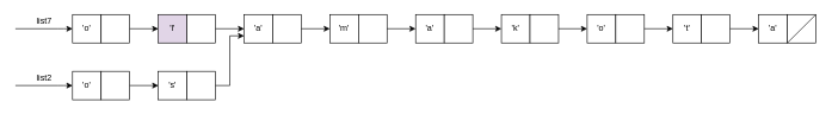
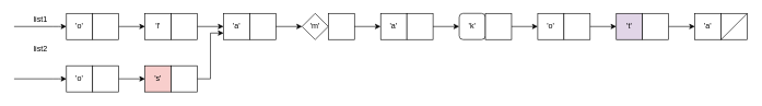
- <mxCell id="31" value="list7" style="text;html=1;align=center;verticalAlign=middle;resizable=0;points=[];autosize=1;" parent="1" vertex="1"><mxGeometry x="40" y="20" width="40" height="20" as="geometry" /></mxCell>
+ <mxCell id="31" value="list1" style="text;html=1;align=center;verticalAlign=middle;resizable=0;points=[];autosize=1;" parent="1" vertex="1"><mxGeometry x="40" y="20" width="40" height="20" as="geometry" /></mxCell>
- <mxCell id="6" value="'l'" style="rounded=0;whiteSpace=wrap;html=1;fillColor=#e1d5e7;" parent="5" vertex="1"><mxGeometry width="40" height="40" as="geometry" /></mxCell>
+ <mxCell id="6" value="'l'" style="rounded=0;whiteSpace=wrap;html=1;" parent="5" vertex="1"><mxGeometry width="40" height="40" as="geometry" /></mxCell>
- <mxCell id="15" value="'m'" style="rounded=0;whiteSpace=wrap;html=1;" parent="14" vertex="1"><mxGeometry width="40" height="40" as="geometry" /></mxCell>
+ <mxCell id="15" value="'m'" style="rhombus;whiteSpace=wrap;html=1;" parent="14" vertex="1"><mxGeometry width="40" height="40" as="geometry" /></mxCell>
- <mxCell id="18" value="'k'" style="rounded=0;whiteSpace=wrap;html=1;" parent="17" vertex="1"><mxGeometry width="40" height="40" as="geometry" /></mxCell>
+ <mxCell id="18" value="'k'" style="whiteSpace=wrap;html=1;rounded=1;" parent="17" vertex="1"><mxGeometry width="40" height="40" as="geometry" /></mxCell>
- <mxCell id="24" value="'t'" style="rounded=0;whiteSpace=wrap;html=1;" parent="23" vertex="1"><mxGeometry width="40" height="40" as="geometry" /></mxCell>
+ <mxCell id="24" value="'t'" style="rounded=0;whiteSpace=wrap;html=1;fillColor=#e1d5e7;" parent="23" vertex="1"><mxGeometry width="40" height="40" as="geometry" /></mxCell>
- <mxCell id="36" value="list2" style="text;html=1;align=center;verticalAlign=middle;resizable=0;points=[];autosize=1;" parent="1" vertex="1"><mxGeometry x="40" y="100" width="40" height="20" as="geometry" /></mxCell>
+ <mxCell id="36" value="list2" style="text;html=1;align=center;verticalAlign=middle;resizable=0;points=[];autosize=1;" parent="1" vertex="1"><mxGeometry x="40" y="65" width="40" height="20" as="geometry" /></mxCell>
- <mxCell id="33" value="'s'" style="rounded=0;whiteSpace=wrap;html=1;" parent="32" vertex="1"><mxGeometry width="40" height="40" as="geometry" /></mxCell>
+ <mxCell id="33" value="'s'" style="rounded=0;whiteSpace=wrap;html=1;fillColor=#f8cecc;" parent="32" vertex="1"><mxGeometry width="40" height="40" as="geometry" /></mxCell>
